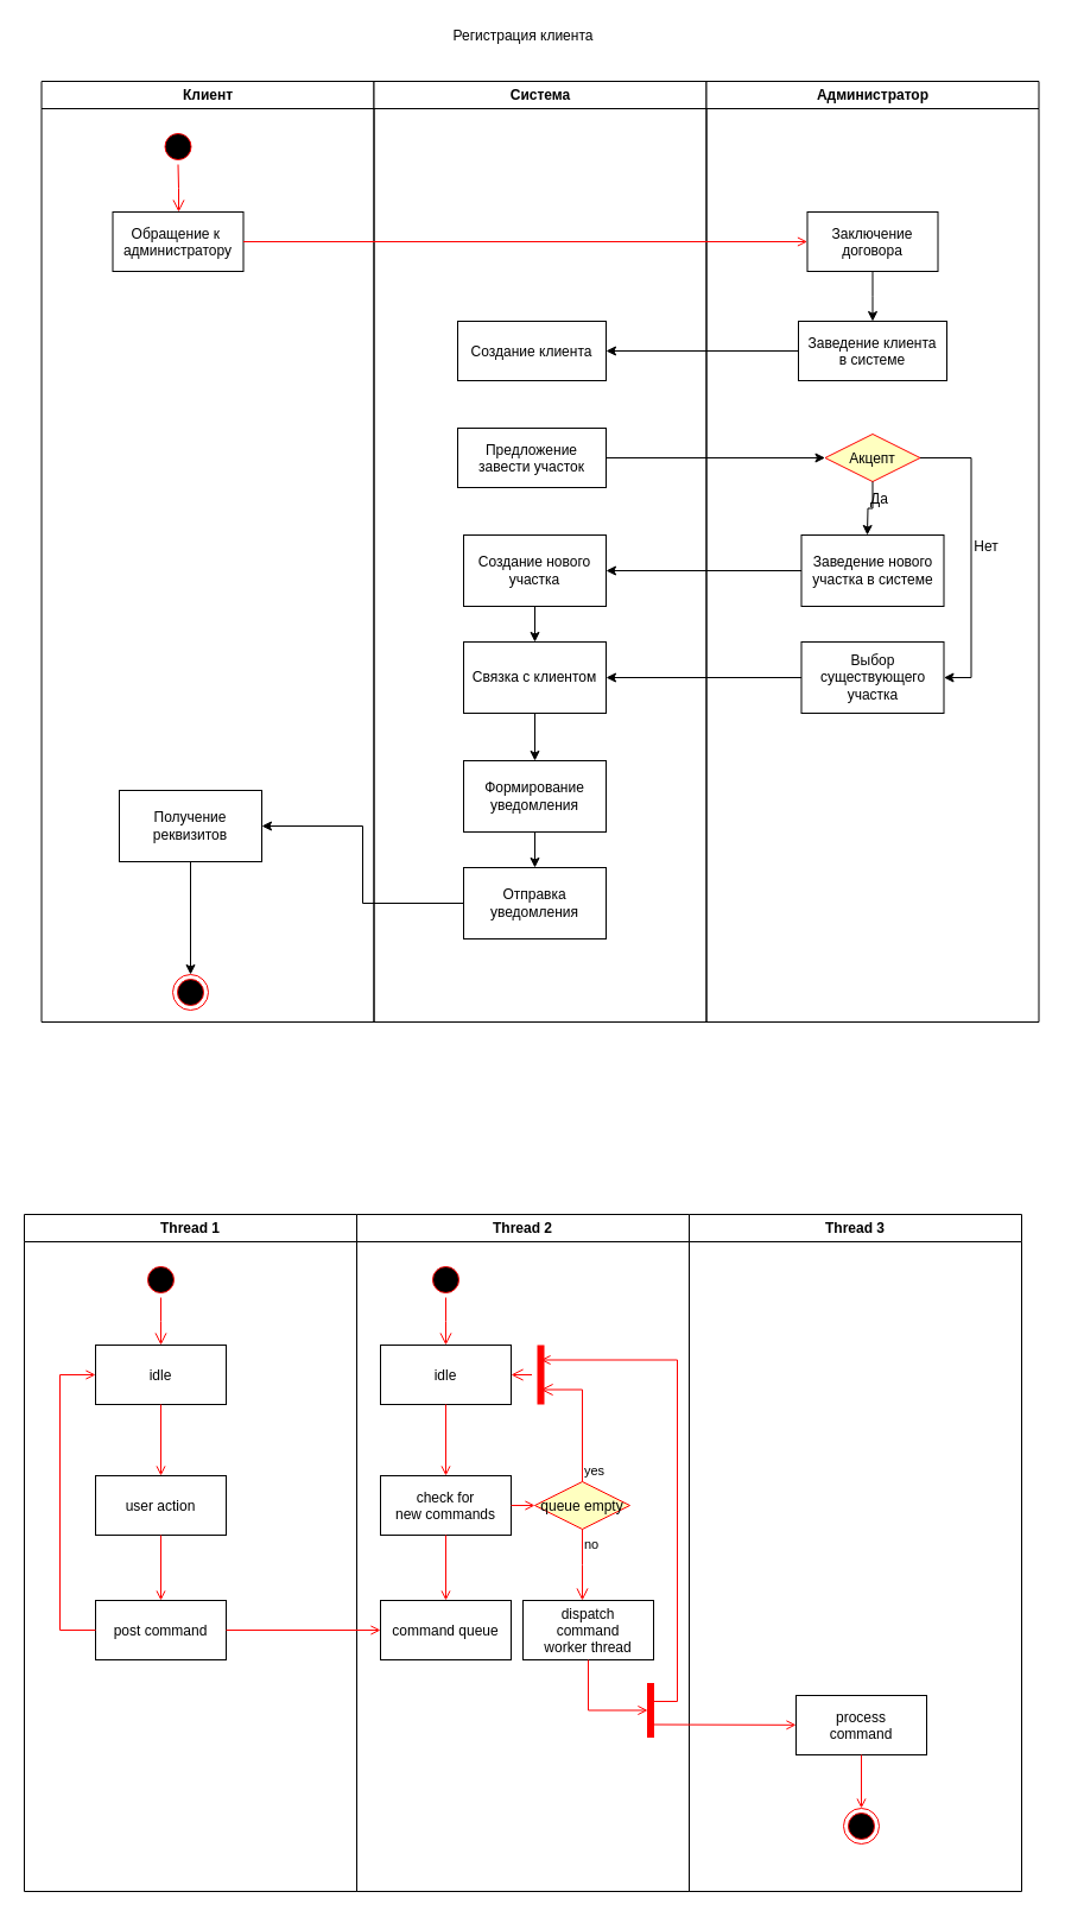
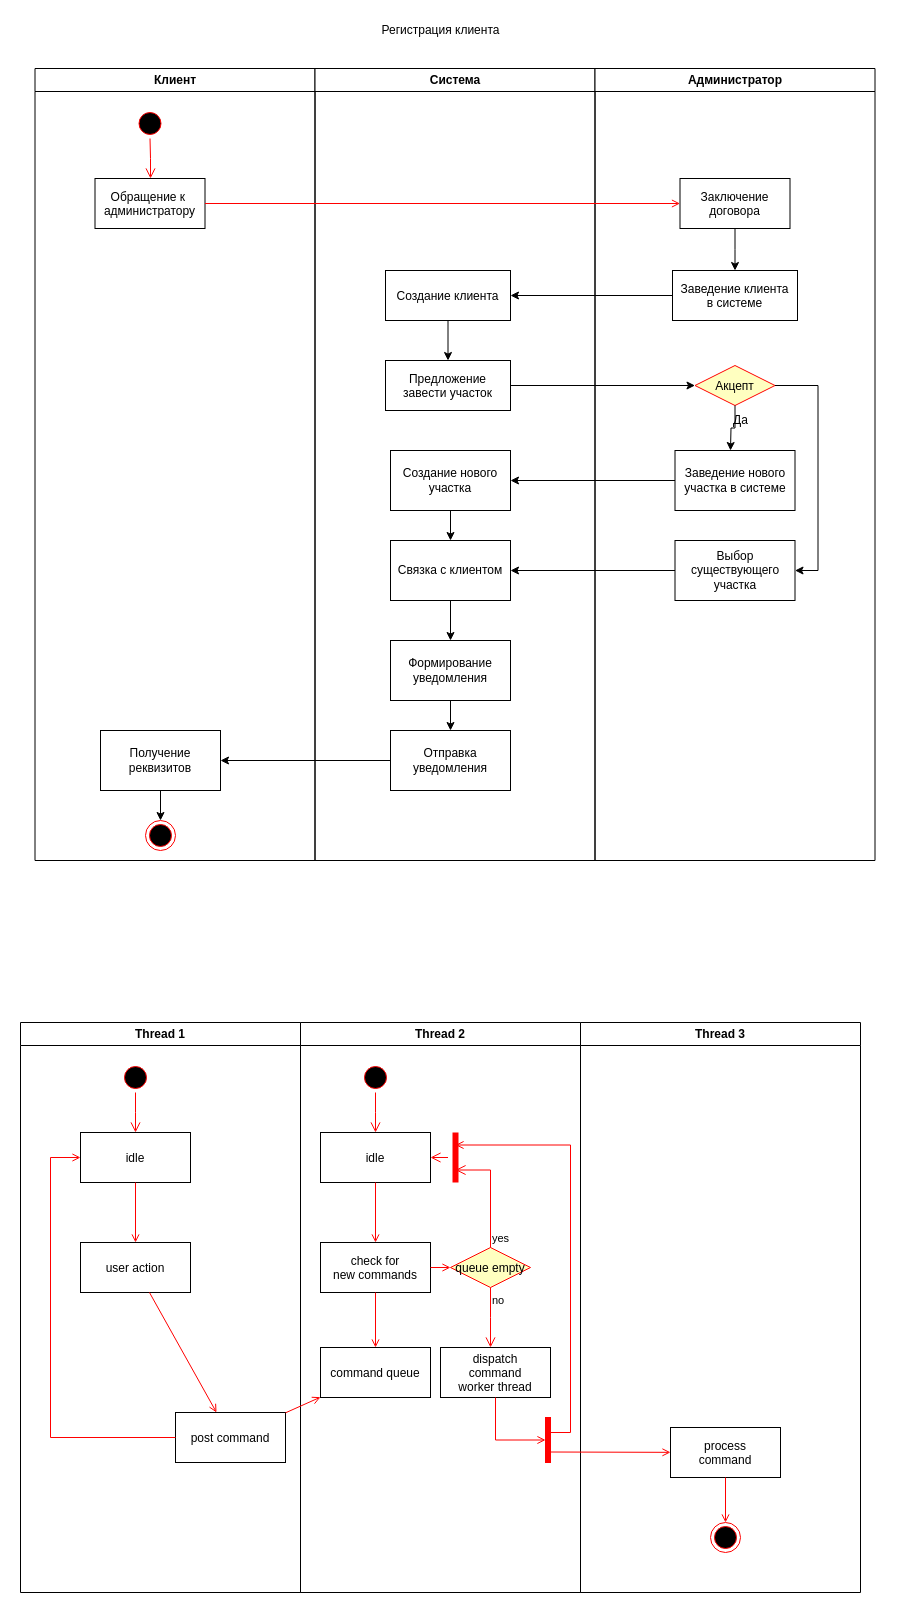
+ <mxCell id="12" value="" style="edgeStyle=orthogonalEdgeStyle;rounded=0;orthogonalLoop=1;jettySize=auto;html=1;" edge="1" parent="9" source="10" target="11"><mxGeometry relative="1" as="geometry" /></mxCell>
- <mxCell id="69" value="Нет" style="text;html=1;align=center;verticalAlign=middle;resizable=0;points=[];autosize=1;" vertex="1" parent="1"><mxGeometry x="810" y="450" width="40" height="20" as="geometry" /></mxCell>
- <mxCell id="7" value="Получение реквизитов" style="whiteSpace=wrap;html=1;" vertex="1" parent="2"><mxGeometry x="65.5" y="597" width="120" height="60" as="geometry" /></mxCell>
+ <mxCell id="7" value="Получение реквизитов" style="whiteSpace=wrap;html=1;" vertex="1" parent="2"><mxGeometry x="65.5" y="662" width="120" height="60" as="geometry" /></mxCell>
- <mxCell id="33" value="post command" style="" vertex="1" parent="27"><mxGeometry x="60" y="325" width="110" height="50" as="geometry" /></mxCell>
+ <mxCell id="33" value="post command" style="" vertex="1" parent="27"><mxGeometry x="155" y="390" width="110" height="50" as="geometry" /></mxCell>
